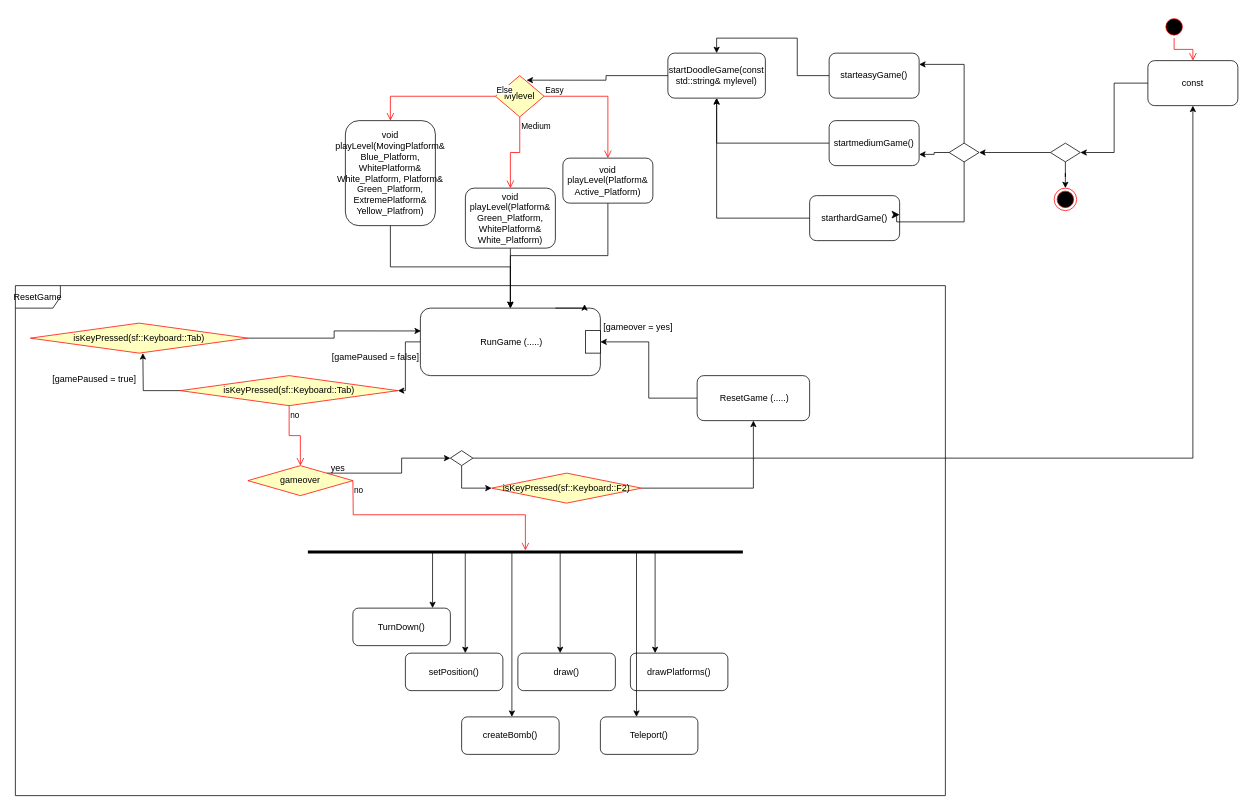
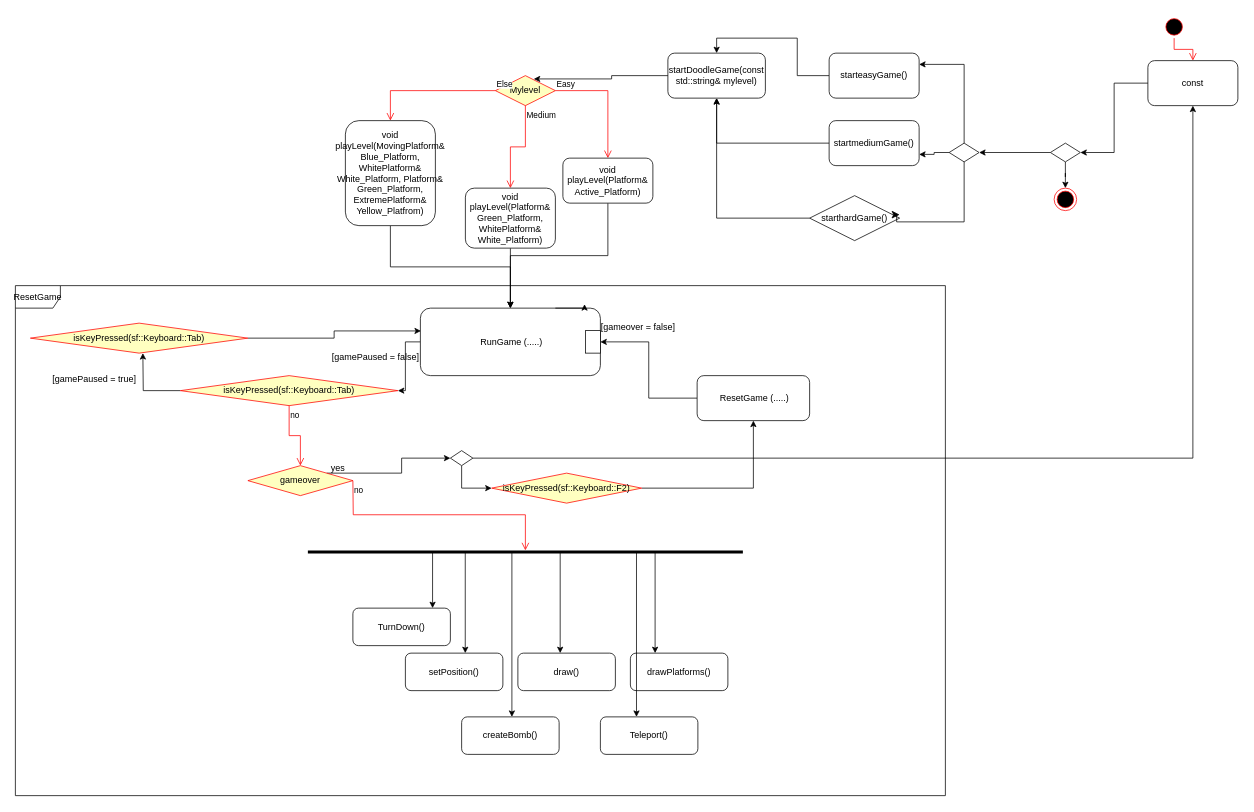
- <mxCell id="23" value="Mylevel" style="rhombus;whiteSpace=wrap;html=1;fontColor=#000000;fillColor=#ffffc0;strokeColor=#ff0000;" vertex="1" parent="1"><mxGeometry x="660" y="100" width="65" height="55" as="geometry" /></mxCell>
+ <mxCell id="23" value="Mylevel" style="rhombus;whiteSpace=wrap;html=1;fontColor=#000000;fillColor=#ffffc0;strokeColor=#ff0000;" vertex="1" parent="1"><mxGeometry x="660" y="100" width="80" height="40" as="geometry" /></mxCell>
- <mxCell id="10" value="starthardGame()" style="rounded=1;whiteSpace=wrap;html=1;" vertex="1" parent="1"><mxGeometry x="1079" y="260" width="120" height="60" as="geometry" /></mxCell>
+ <mxCell id="10" value="starthardGame()" style="rhombus;whiteSpace=wrap;html=1;" vertex="1" parent="1"><mxGeometry x="1079" y="260" width="120" height="60" as="geometry" /></mxCell>
- <mxCell id="68" value="[gameover = yes]" style="text;html=1;align=center;verticalAlign=middle;resizable=0;points=[];autosize=1;strokeColor=none;fillColor=none;" vertex="1" parent="1"><mxGeometry x="790" y="420" width="120" height="30" as="geometry" /></mxCell>
+ <mxCell id="68" value="[gameover = false]" style="text;html=1;align=center;verticalAlign=middle;resizable=0;points=[];autosize=1;strokeColor=none;fillColor=none;" vertex="1" parent="1"><mxGeometry x="790" y="420" width="120" height="30" as="geometry" /></mxCell>
